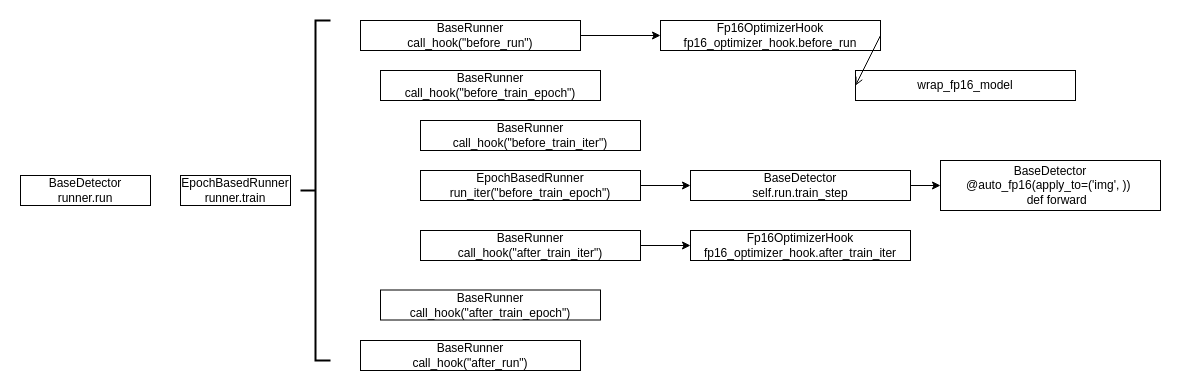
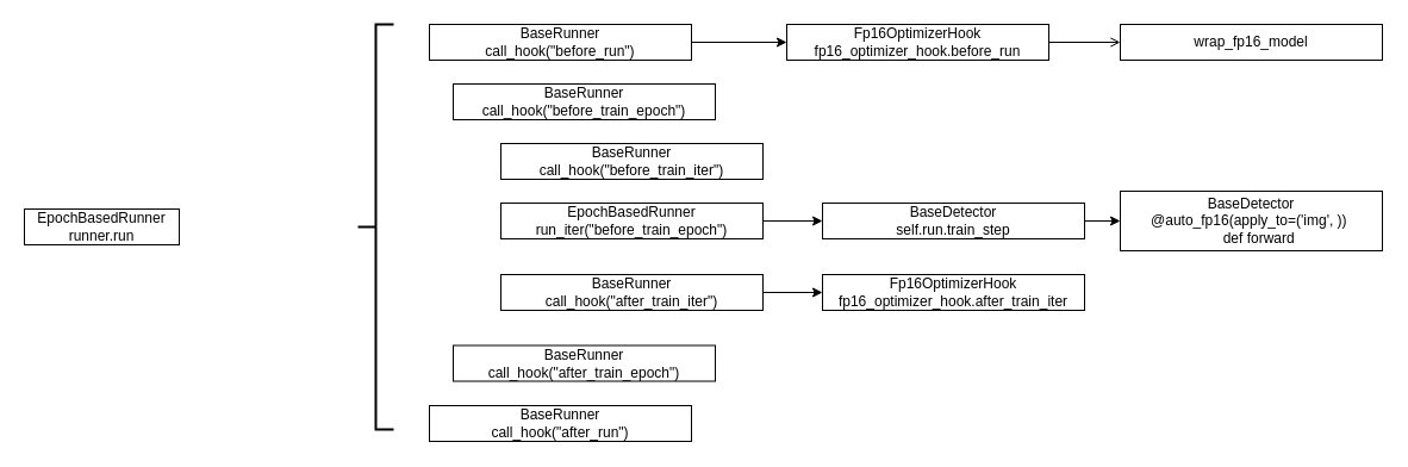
- <mxCell id="21" value="wrap_fp16_model" style="text;html=1;strokeColor=default;fillColor=none;align=center;verticalAlign=middle;whiteSpace=wrap;rounded=0;" vertex="1" parent="1"><mxGeometry x="855" y="70" width="220" height="30" as="geometry" /></mxCell>
+ <mxCell id="21" value="wrap_fp16_model" style="text;html=1;strokeColor=default;fillColor=none;align=center;verticalAlign=middle;whiteSpace=wrap;rounded=0;" vertex="1" parent="1"><mxGeometry x="940" y="20" width="220" height="30" as="geometry" /></mxCell>
- <mxCell id="11" value="BaseDetector&lt;br&gt;runner.run" style="text;html=1;strokeColor=default;fillColor=none;align=center;verticalAlign=middle;whiteSpace=wrap;rounded=0;" vertex="1" parent="1"><mxGeometry x="20" y="175" width="130" height="30" as="geometry" /></mxCell>
+ <mxCell id="11" value="EpochBasedRunner&lt;br&gt;runner.run" style="text;html=1;strokeColor=default;fillColor=none;align=center;verticalAlign=middle;whiteSpace=wrap;rounded=0;" vertex="1" parent="1"><mxGeometry x="20" y="175" width="130" height="30" as="geometry" /></mxCell>
- <mxCell id="12" value="EpochBasedRunner&lt;br&gt;runner.train" style="text;html=1;strokeColor=default;fillColor=none;align=center;verticalAlign=middle;whiteSpace=wrap;rounded=0;" vertex="1" parent="1"><mxGeometry x="180" y="175" width="110" height="30" as="geometry" /></mxCell>
